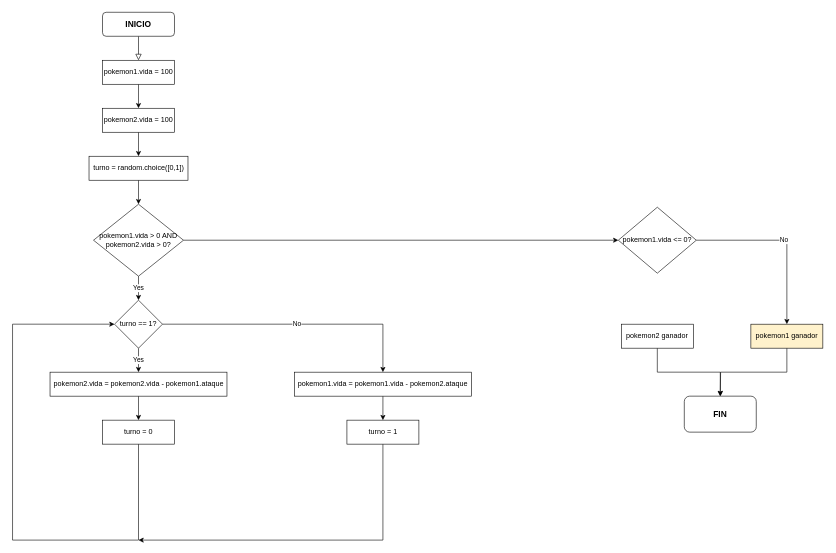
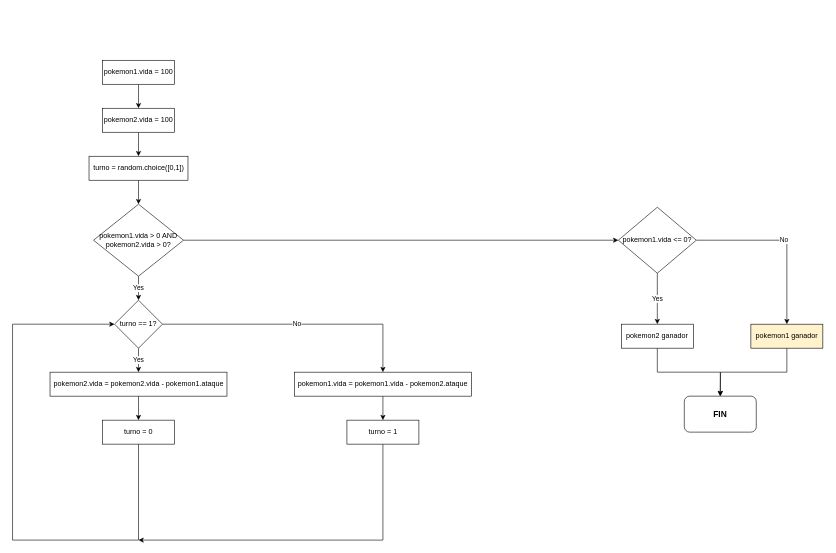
- <mxCell id="3" value="&lt;b&gt;&lt;font style=&quot;font-size: 14px&quot;&gt;INICIO&lt;/font&gt;&lt;/b&gt;" style="rounded=1;whiteSpace=wrap;html=1;fontSize=12;glass=0;strokeWidth=1;shadow=0;" parent="1" vertex="1"><mxGeometry x="170" y="20" width="120" height="40" as="geometry" /></mxCell>
- <mxCell id="2" value="" style="rounded=0;html=1;jettySize=auto;orthogonalLoop=1;fontSize=11;endArrow=block;endFill=0;endSize=8;strokeWidth=1;shadow=0;labelBackgroundColor=none;edgeStyle=orthogonalEdgeStyle;entryX=0.5;entryY=0;entryDx=0;entryDy=0;" parent="1" source="3" target="5" edge="1"><mxGeometry relative="1" as="geometry"><mxPoint x="230" y="110" as="targetPoint" /></mxGeometry></mxCell>
+ <mxCell id="24" value="Yes" style="edgeStyle=orthogonalEdgeStyle;rounded=0;orthogonalLoop=1;jettySize=auto;html=1;" edge="1" parent="1" source="26" target="28"><mxGeometry relative="1" as="geometry" /></mxCell>
